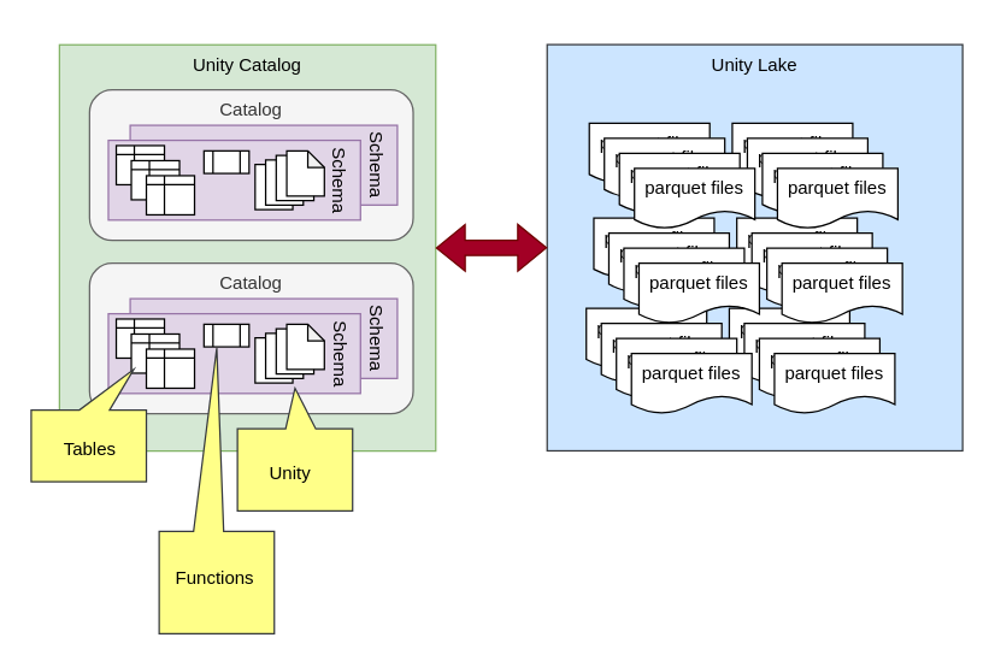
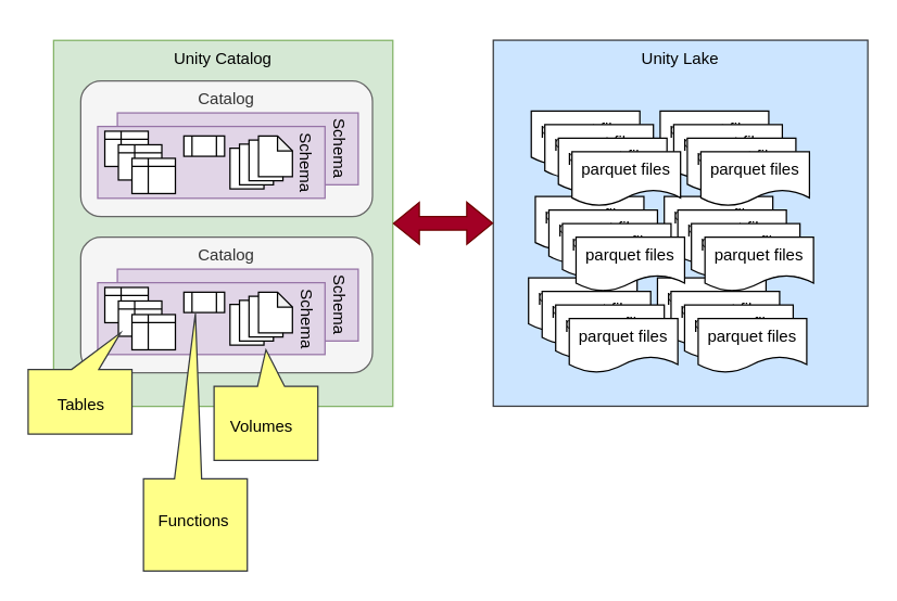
- <mxCell id="56" value="Unity" style="text;html=1;align=center;verticalAlign=middle;resizable=0;points=[];autosize=1;strokeColor=none;fillColor=none;" parent="1" vertex="1"><mxGeometry x="157.25" y="299" width="70" height="30" as="geometry" /></mxCell>
+ <mxCell id="56" value="Volumes" style="text;html=1;align=center;verticalAlign=middle;resizable=0;points=[];autosize=1;strokeColor=none;fillColor=none;" parent="1" vertex="1"><mxGeometry x="157.25" y="299" width="70" height="30" as="geometry" /></mxCell>
